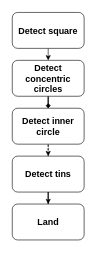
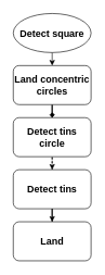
- <mxCell id="3" value="Detect square" style="rounded=1;whiteSpace=wrap;html=1;fontSize=15;fontStyle=1" vertex="1" parent="1"><mxGeometry x="20" y="20" width="120" height="60" as="geometry" /></mxCell>
+ <mxCell id="3" value="Detect square" style="ellipse;whiteSpace=wrap;html=1;fontSize=15;fontStyle=1;" vertex="1" parent="1"><mxGeometry x="20" y="20" width="120" height="60" as="geometry" /></mxCell>
- <mxCell id="5" value="Detect concentric circles" style="rounded=1;whiteSpace=wrap;html=1;fontSize=15;fontStyle=1" vertex="1" parent="1"><mxGeometry x="20" y="100" width="120" height="60" as="geometry" /></mxCell>
+ <mxCell id="5" value="Land concentric circles" style="rounded=1;whiteSpace=wrap;html=1;fontSize=15;fontStyle=1" vertex="1" parent="1"><mxGeometry x="20" y="100" width="120" height="60" as="geometry" /></mxCell>
- <mxCell id="7" value="Detect inner circle" style="rounded=1;whiteSpace=wrap;html=1;fontSize=15;fontStyle=1" vertex="1" parent="1"><mxGeometry x="20" y="180" width="120" height="60" as="geometry" /></mxCell>
+ <mxCell id="7" value="Detect tins circle" style="rounded=1;whiteSpace=wrap;html=1;fontSize=15;fontStyle=1" vertex="1" parent="1"><mxGeometry x="20" y="180" width="120" height="60" as="geometry" /></mxCell>
